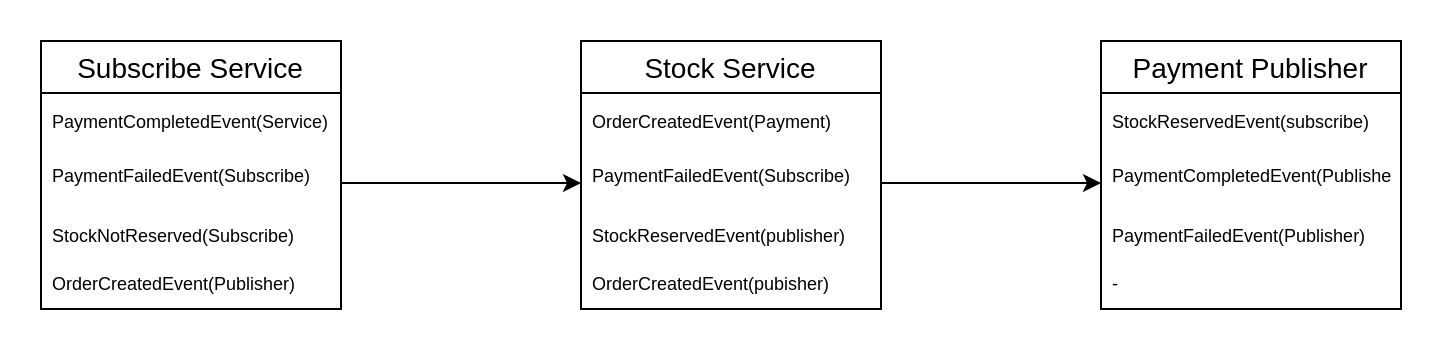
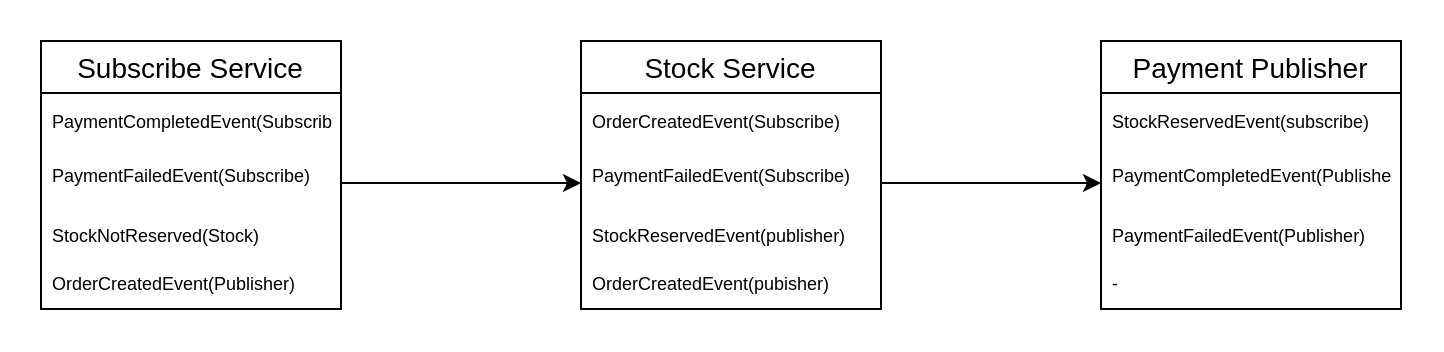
- <mxCell id="3" value="&lt;font style=&quot;font-size: 9px;&quot;&gt;PaymentCompletedEvent(Service)&lt;/font&gt;" style="text;strokeColor=none;fillColor=none;spacingLeft=4;spacingRight=4;overflow=hidden;rotatable=0;points=[[0,0.5],[1,0.5]];portConstraint=eastwest;fontSize=12;whiteSpace=wrap;html=1;" vertex="1" parent="2"><mxGeometry y="26" width="150" height="30" as="geometry" /></mxCell>
+ <mxCell id="3" value="&lt;font style=&quot;font-size: 9px;&quot;&gt;PaymentCompletedEvent(Subscribe)&lt;/font&gt;" style="text;strokeColor=none;fillColor=none;spacingLeft=4;spacingRight=4;overflow=hidden;rotatable=0;points=[[0,0.5],[1,0.5]];portConstraint=eastwest;fontSize=12;whiteSpace=wrap;html=1;" vertex="1" parent="2"><mxGeometry y="26" width="150" height="30" as="geometry" /></mxCell>
- <mxCell id="8" value="&lt;font style=&quot;font-size: 9px;&quot;&gt;OrderCreatedEvent(Payment)&lt;/font&gt;" style="text;strokeColor=none;fillColor=none;spacingLeft=4;spacingRight=4;overflow=hidden;rotatable=0;points=[[0,0.5],[1,0.5]];portConstraint=eastwest;fontSize=12;whiteSpace=wrap;html=1;" vertex="1" parent="7"><mxGeometry y="26" width="150" height="30" as="geometry" /></mxCell>
+ <mxCell id="8" value="&lt;font style=&quot;font-size: 9px;&quot;&gt;OrderCreatedEvent(Subscribe)&lt;/font&gt;" style="text;strokeColor=none;fillColor=none;spacingLeft=4;spacingRight=4;overflow=hidden;rotatable=0;points=[[0,0.5],[1,0.5]];portConstraint=eastwest;fontSize=12;whiteSpace=wrap;html=1;" vertex="1" parent="7"><mxGeometry y="26" width="150" height="30" as="geometry" /></mxCell>
- <mxCell id="5" value="StockNotReserved(Subscribe)" style="text;strokeColor=none;fillColor=none;spacingLeft=4;spacingRight=4;overflow=hidden;rotatable=0;points=[[0,0.5],[1,0.5]];portConstraint=eastwest;fontSize=9;whiteSpace=wrap;html=1;" vertex="1" parent="2"><mxGeometry y="86" width="150" height="24" as="geometry" /></mxCell>
+ <mxCell id="5" value="StockNotReserved(Stock)" style="text;strokeColor=none;fillColor=none;spacingLeft=4;spacingRight=4;overflow=hidden;rotatable=0;points=[[0,0.5],[1,0.5]];portConstraint=eastwest;fontSize=9;whiteSpace=wrap;html=1;" vertex="1" parent="2"><mxGeometry y="86" width="150" height="24" as="geometry" /></mxCell>
